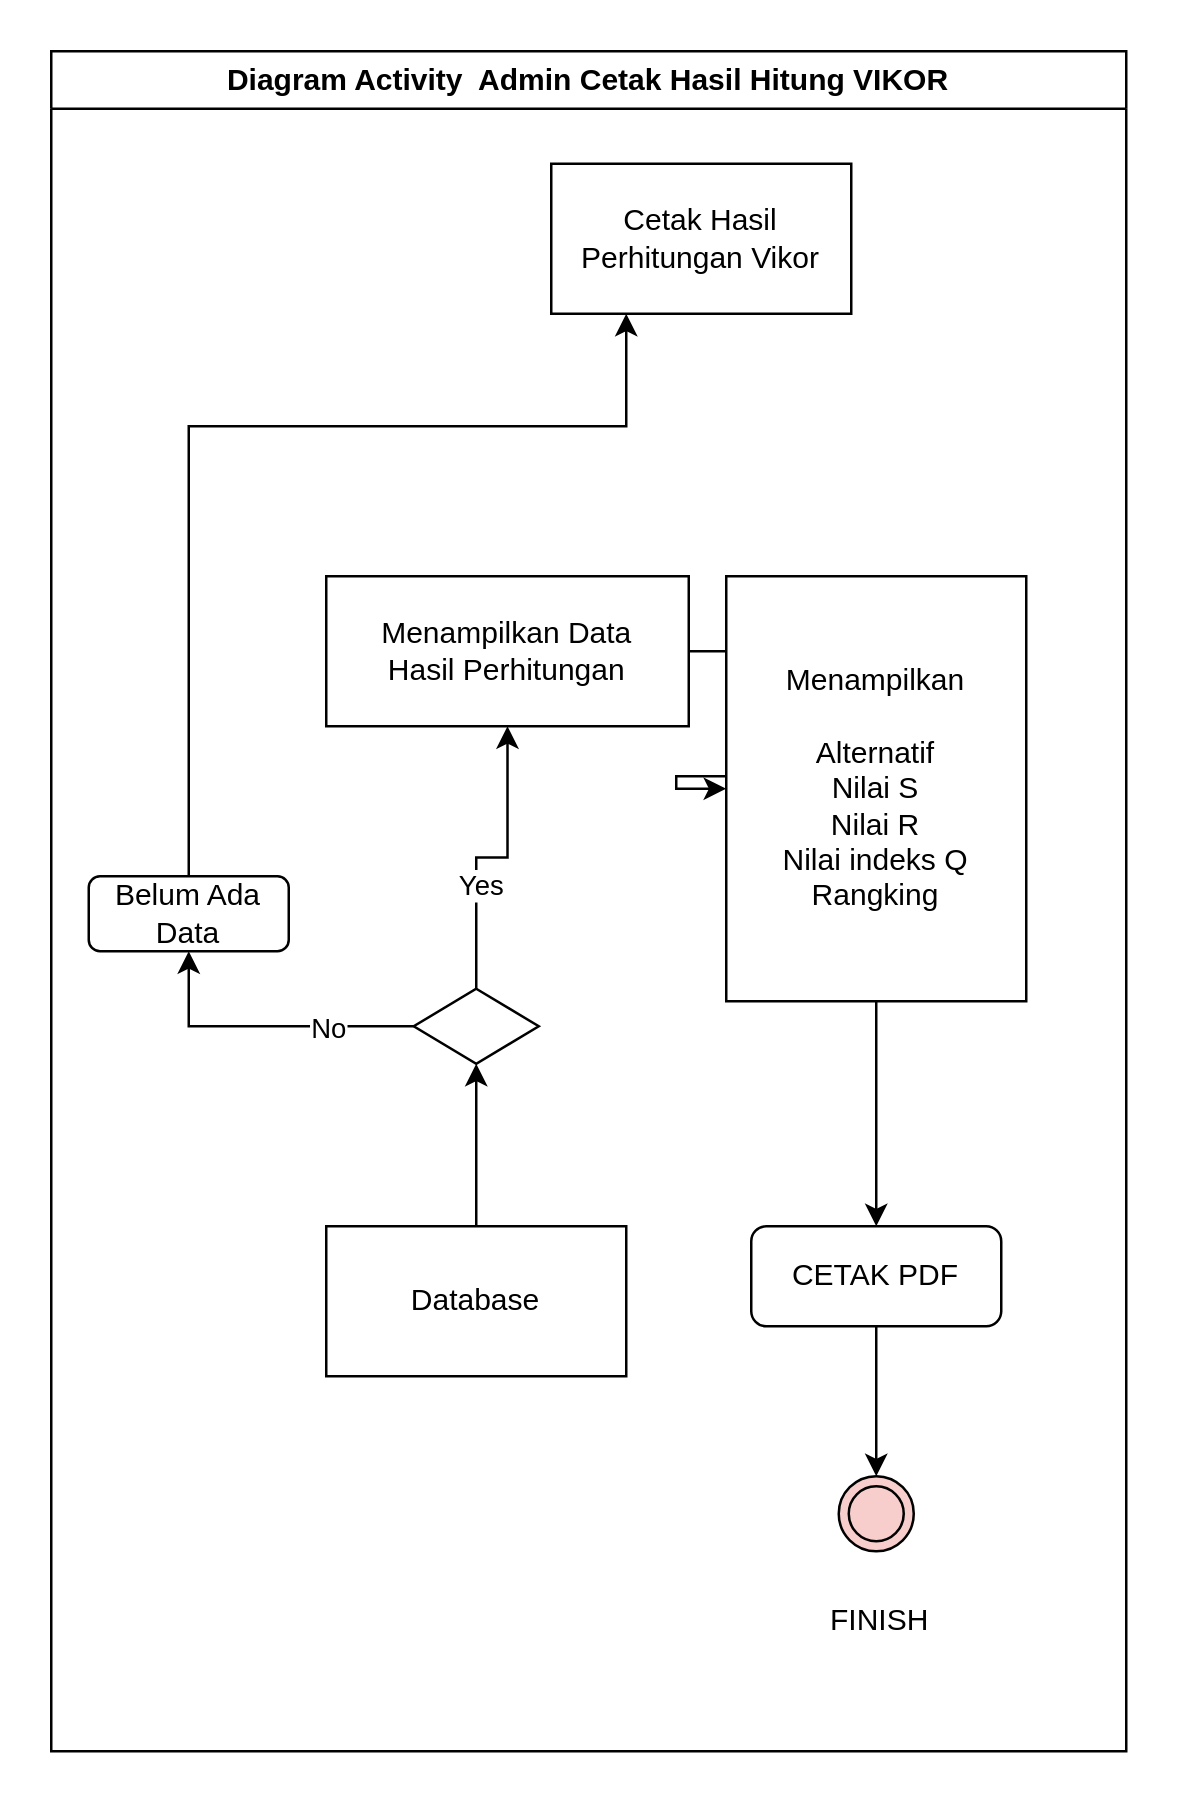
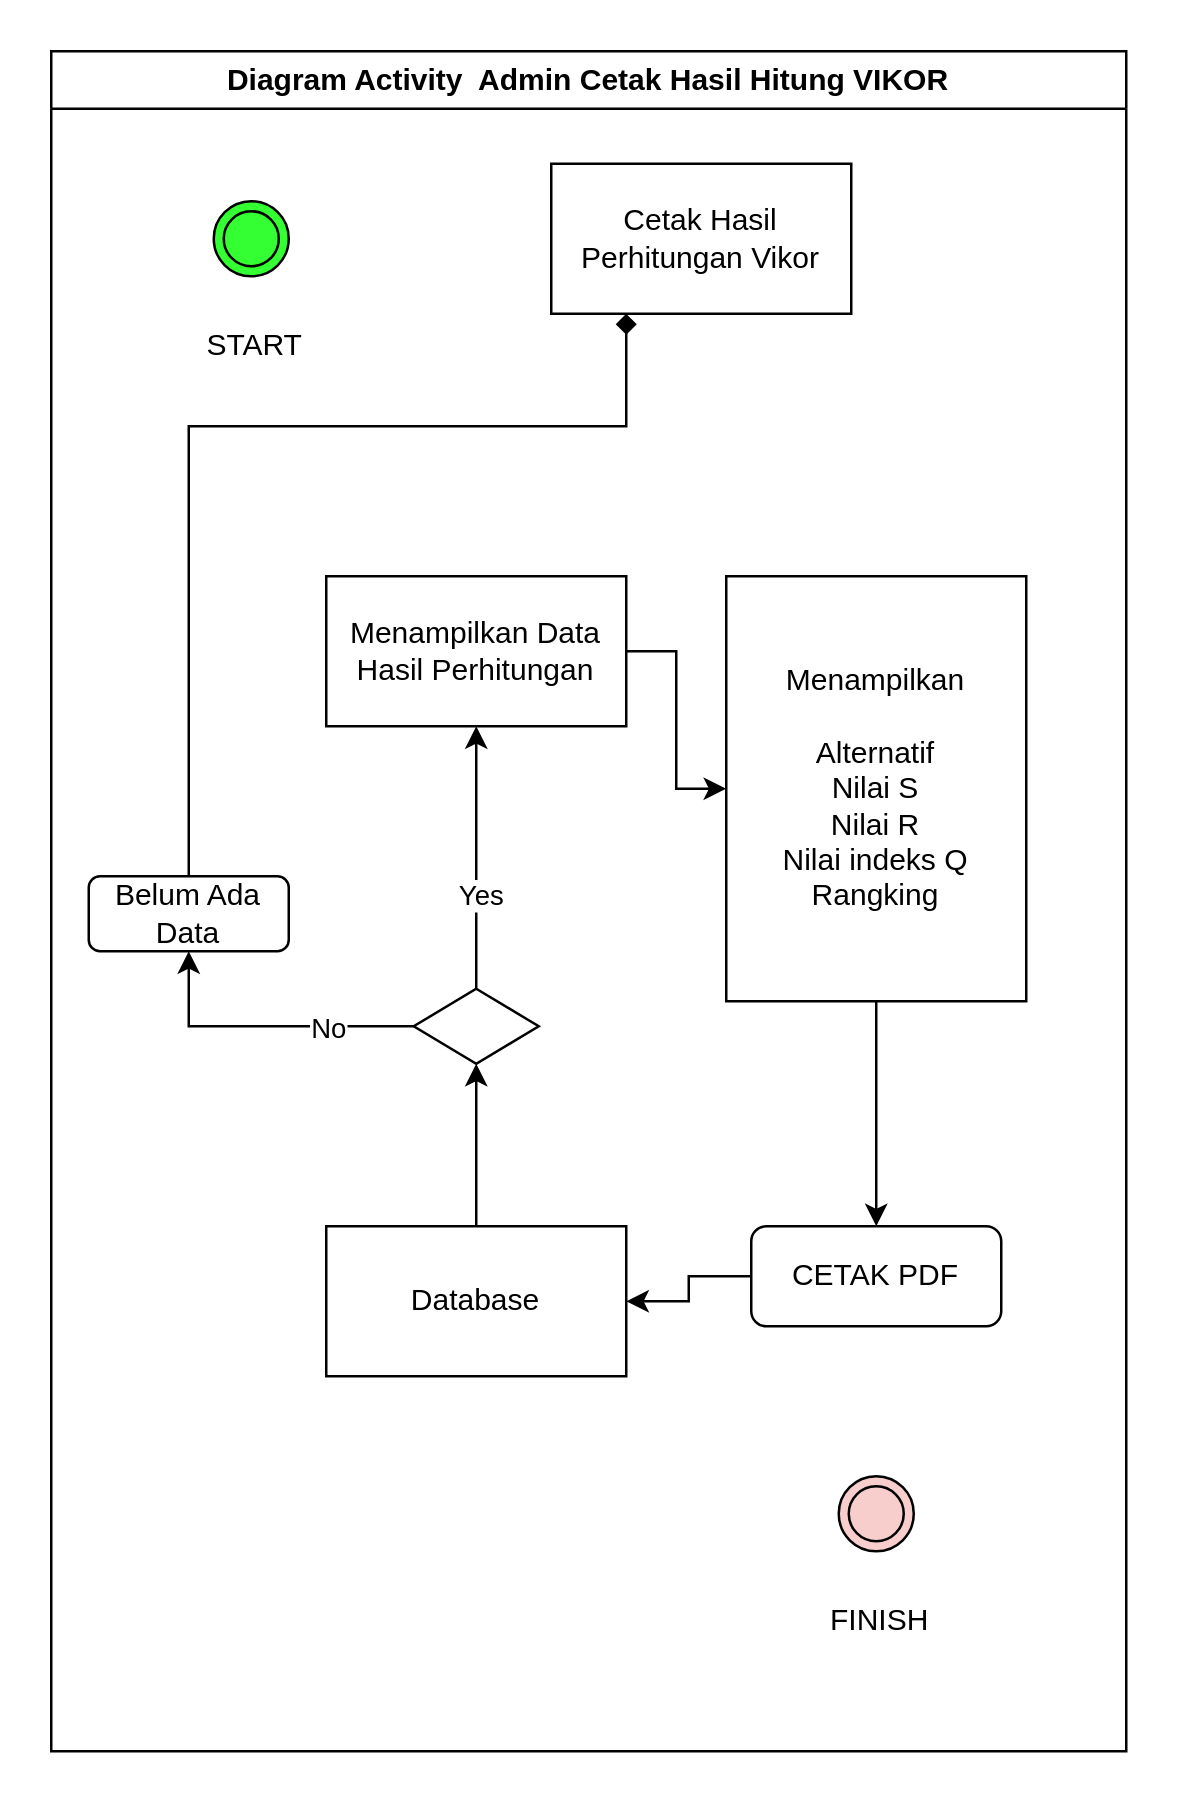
+ <mxCell id="10" value="&lt;span style=&quot;white-space: pre;&quot;&gt;&#09;&lt;span style=&quot;white-space: pre;&quot;&gt;&#09;&lt;/span&gt;&lt;/span&gt;&lt;div&gt;&lt;br&gt;&lt;/div&gt;&lt;div&gt;&lt;br&gt;&lt;/div&gt;&lt;div&gt;&lt;br&gt;&lt;/div&gt;&lt;div&gt;&lt;br&gt;&lt;/div&gt;&lt;div&gt;&lt;br&gt;&lt;/div&gt;&lt;div&gt;&amp;nbsp;START&lt;/div&gt;" style="ellipse;shape=doubleEllipse;whiteSpace=wrap;html=1;aspect=fixed;fillColor=light-dark(#33FF33,var(--ge-dark-color, #121212));" vertex="1" parent="2"><mxGeometry x="65" y="60" width="30" height="30" as="geometry" /></mxCell>
- <mxCell id="16" style="edgeStyle=orthogonalEdgeStyle;rounded=0;orthogonalLoop=1;jettySize=auto;html=1;entryX=0.25;entryY=1;entryDx=0;entryDy=0;" edge="1" parent="2" source="17" target="7"><mxGeometry relative="1" as="geometry"><Array as="points"><mxPoint x="55" y="150" /><mxPoint x="230" y="150" /></Array></mxGeometry></mxCell>
+ <mxCell id="16" style="edgeStyle=orthogonalEdgeStyle;rounded=0;orthogonalLoop=1;jettySize=auto;html=1;entryX=0.25;entryY=1;entryDx=0;entryDy=0;endArrow=diamond;" edge="1" parent="2" source="17" target="7"><mxGeometry relative="1" as="geometry"><Array as="points"><mxPoint x="55" y="150" /><mxPoint x="230" y="150" /></Array></mxGeometry></mxCell>
- <mxCell id="4" value="Menampilkan Data&lt;div&gt;Hasil Perhitungan&lt;/div&gt;" style="rounded=0;whiteSpace=wrap;html=1;" vertex="1" parent="2"><mxGeometry x="110" y="210" width="145" height="60" as="geometry" /></mxCell>
+ <mxCell id="4" value="Menampilkan Data&lt;div&gt;Hasil Perhitungan&lt;/div&gt;" style="rounded=0;whiteSpace=wrap;html=1;" vertex="1" parent="2"><mxGeometry x="110" y="210" width="120" height="60" as="geometry" /></mxCell>
- <mxCell id="18" style="edgeStyle=orthogonalEdgeStyle;rounded=0;orthogonalLoop=1;jettySize=auto;html=1;entryX=0.5;entryY=0;entryDx=0;entryDy=0;" edge="1" parent="2" source="19" target="20"><mxGeometry relative="1" as="geometry" /></mxCell>
+ <mxCell id="18" style="edgeStyle=orthogonalEdgeStyle;rounded=0;orthogonalLoop=1;jettySize=auto;html=1;" edge="1" parent="2" source="19" target="6"><mxGeometry relative="1" as="geometry" /></mxCell>
